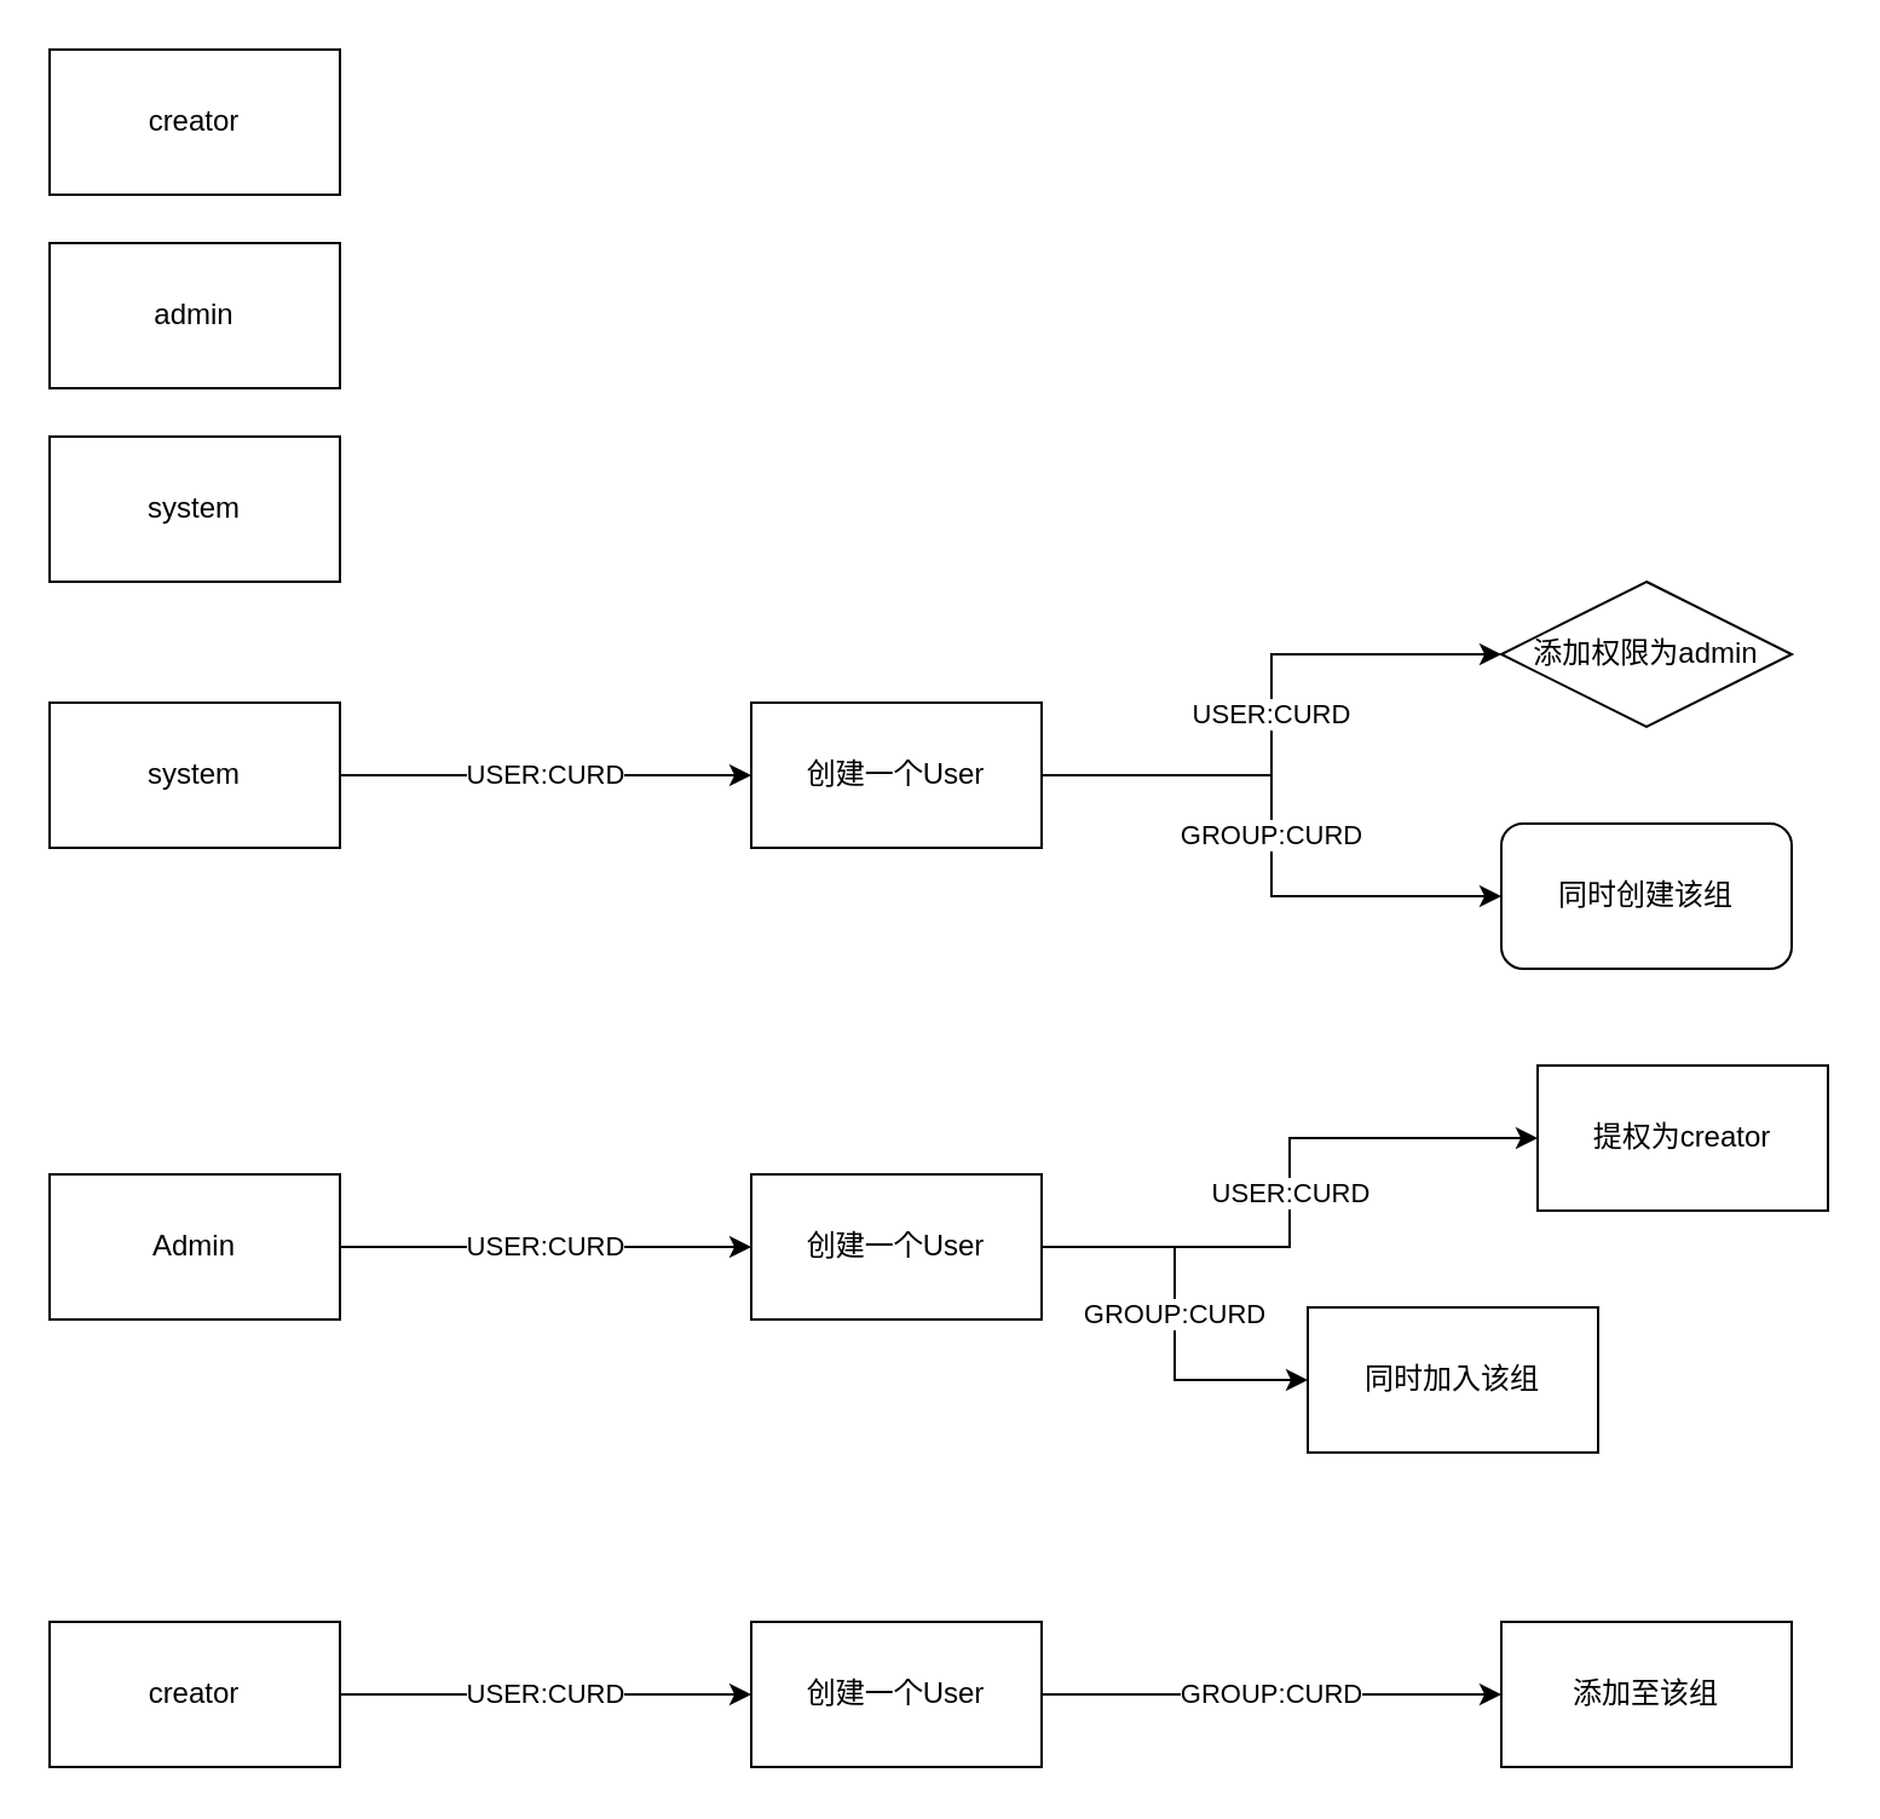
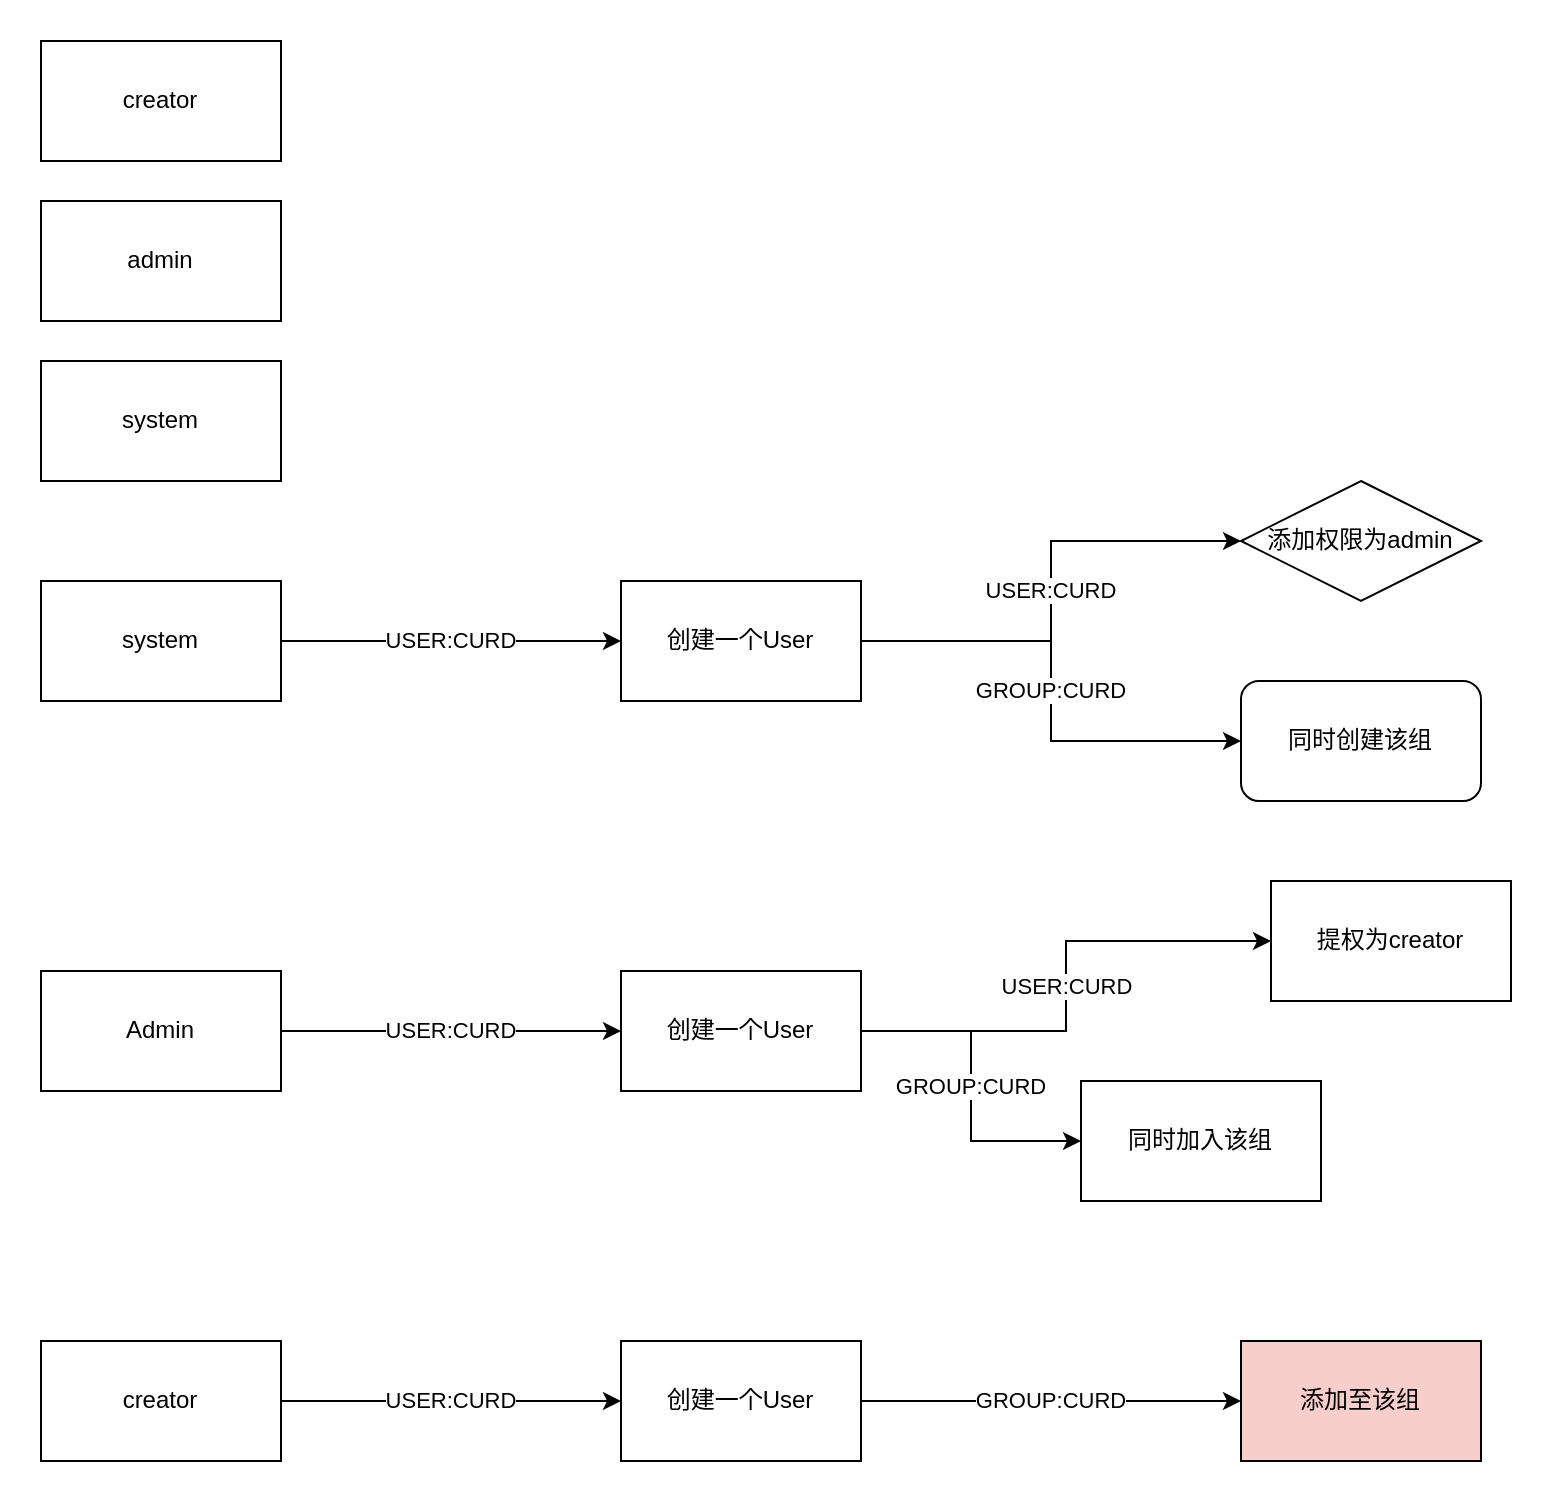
- <mxCell id="23" value="添加至该组" style="rounded=0;whiteSpace=wrap;html=1;" vertex="1" parent="1"><mxGeometry x="620" y="670" width="120" height="60" as="geometry" /></mxCell>
+ <mxCell id="23" value="添加至该组" style="rounded=0;whiteSpace=wrap;html=1;fillColor=#f8cecc;" vertex="1" parent="1"><mxGeometry x="620" y="670" width="120" height="60" as="geometry" /></mxCell>
